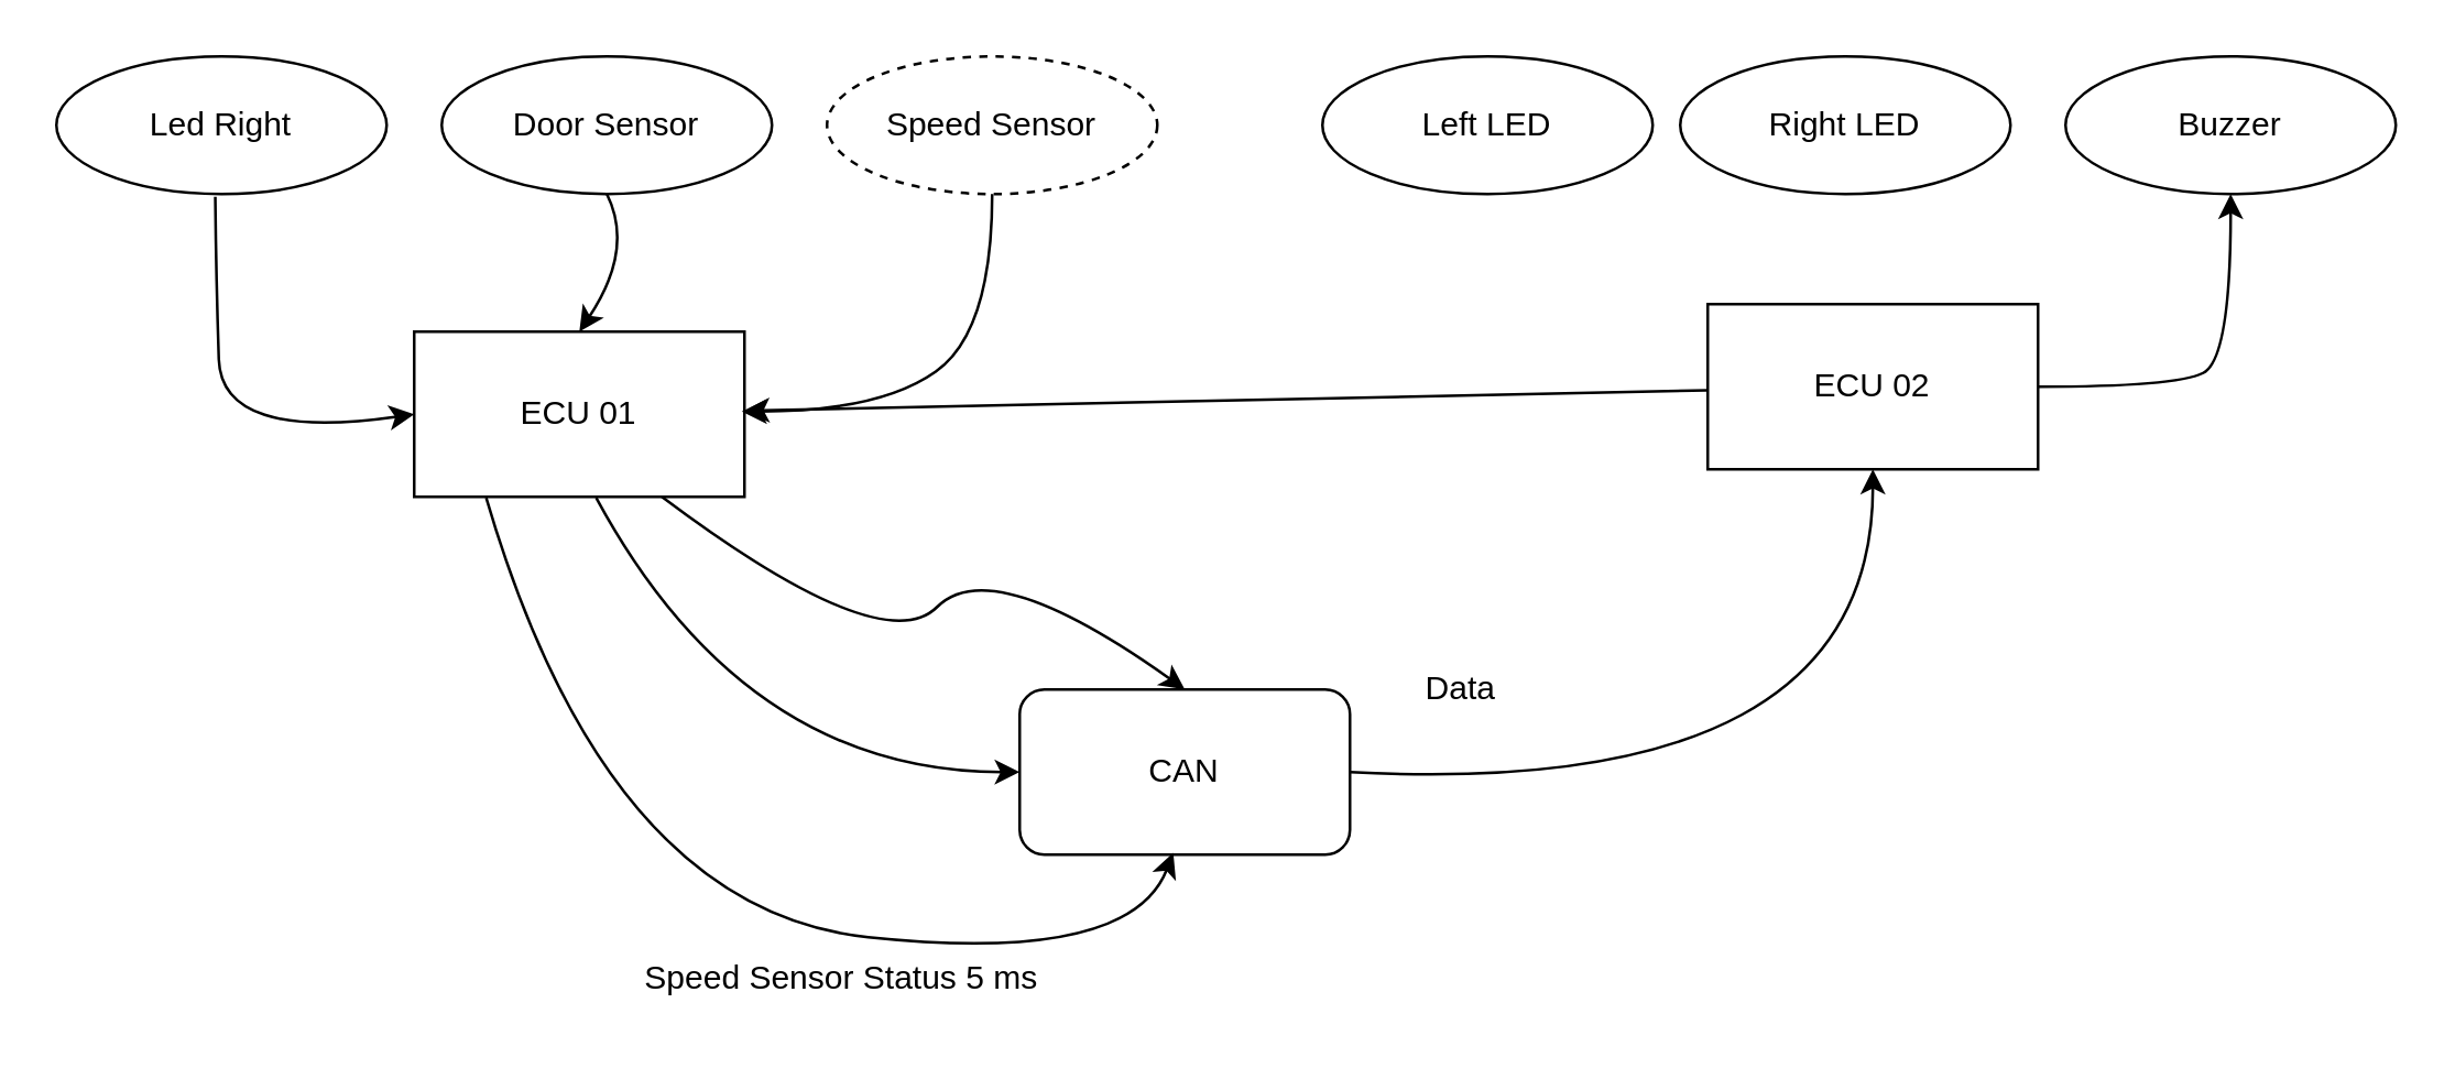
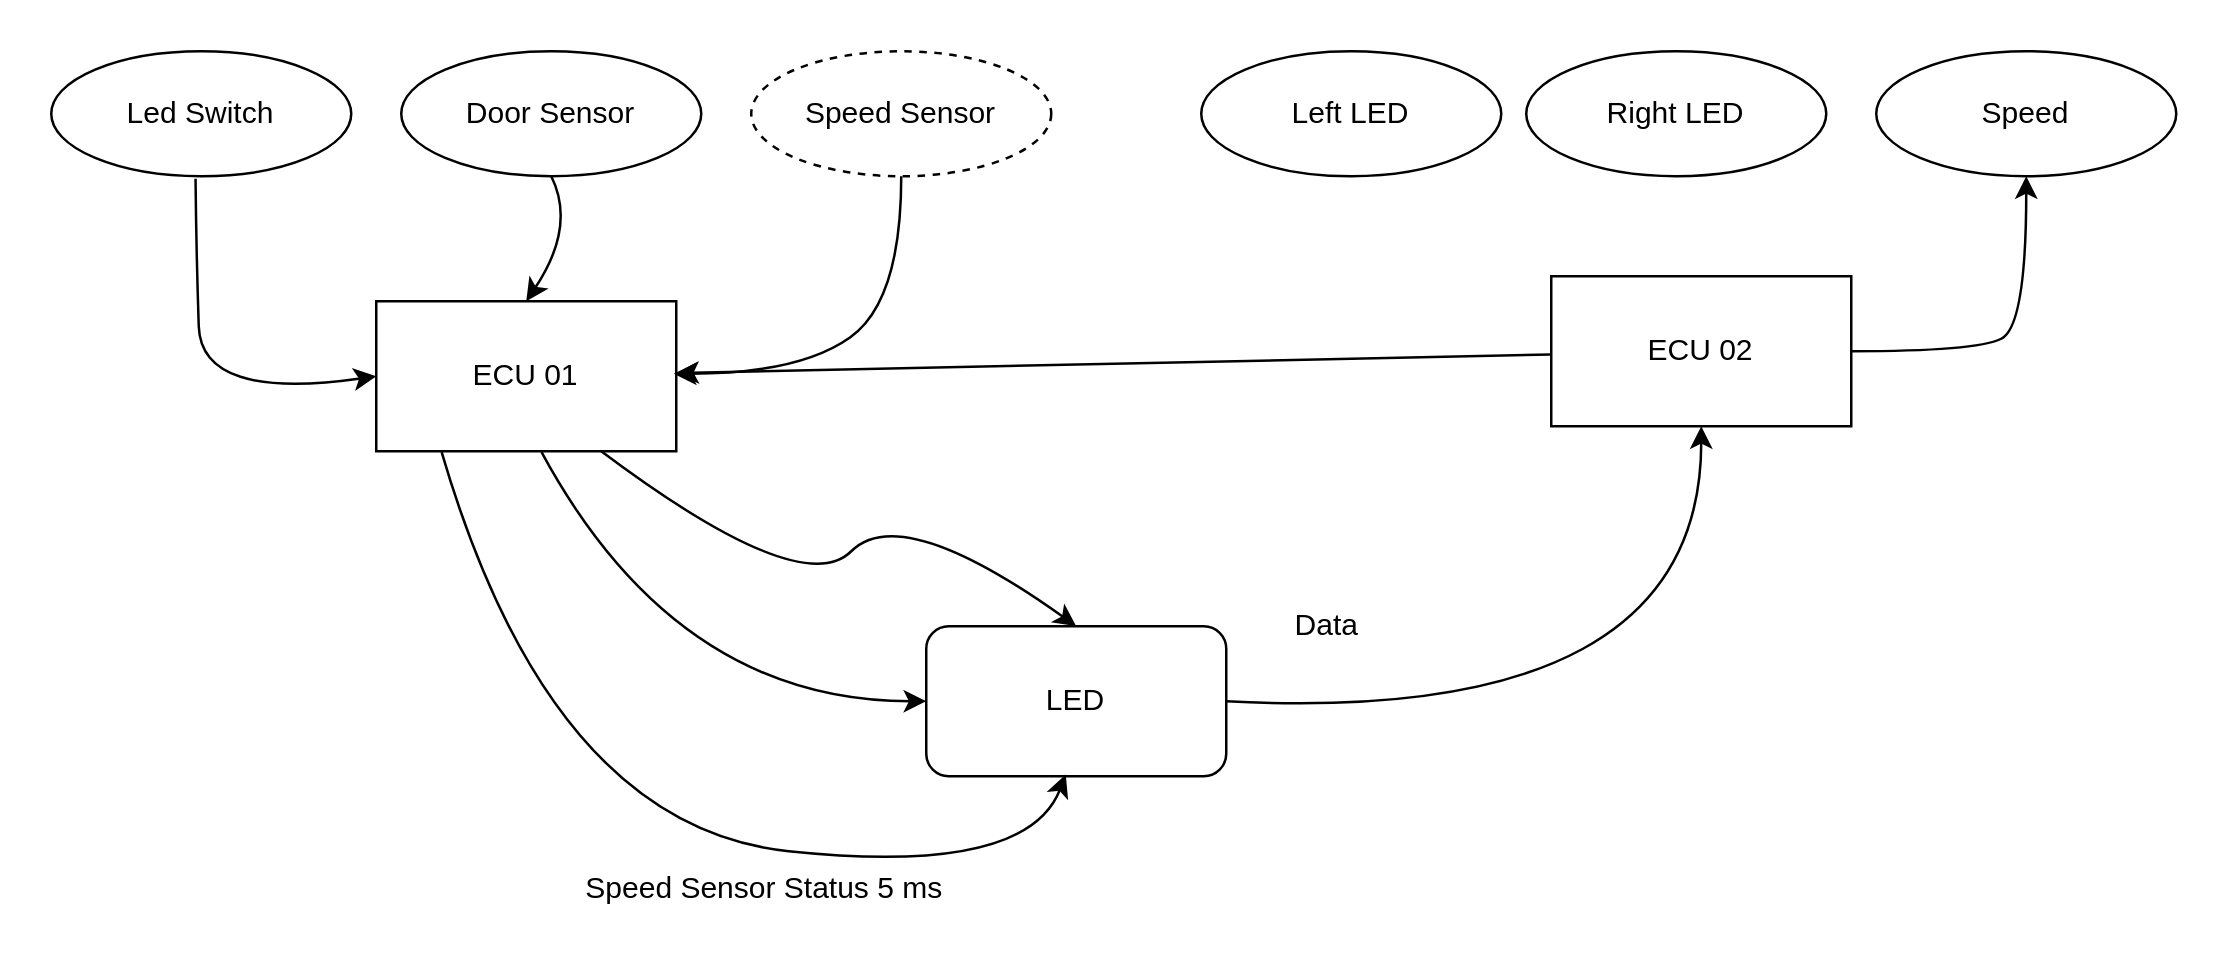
- <mxCell id="2" value="Led Right" style="ellipse;whiteSpace=wrap;html=1;" vertex="1" parent="1"><mxGeometry x="20" y="20" width="120" height="50" as="geometry" /></mxCell>
+ <mxCell id="2" value="Led Switch" style="ellipse;whiteSpace=wrap;html=1;" vertex="1" parent="1"><mxGeometry x="20" y="20" width="120" height="50" as="geometry" /></mxCell>
- <mxCell id="7" value="Buzzer" style="ellipse;whiteSpace=wrap;html=1;" vertex="1" parent="1"><mxGeometry x="750" y="20" width="120" height="50" as="geometry" /></mxCell>
+ <mxCell id="7" value="Speed" style="ellipse;whiteSpace=wrap;html=1;" vertex="1" parent="1"><mxGeometry x="750" y="20" width="120" height="50" as="geometry" /></mxCell>
- <mxCell id="10" value="CAN" style="rounded=1;whiteSpace=wrap;html=1;" vertex="1" parent="1"><mxGeometry x="370" y="250" width="120" height="60" as="geometry" /></mxCell>
+ <mxCell id="10" value="LED" style="rounded=1;whiteSpace=wrap;html=1;" vertex="1" parent="1"><mxGeometry x="370" y="250" width="120" height="60" as="geometry" /></mxCell>
